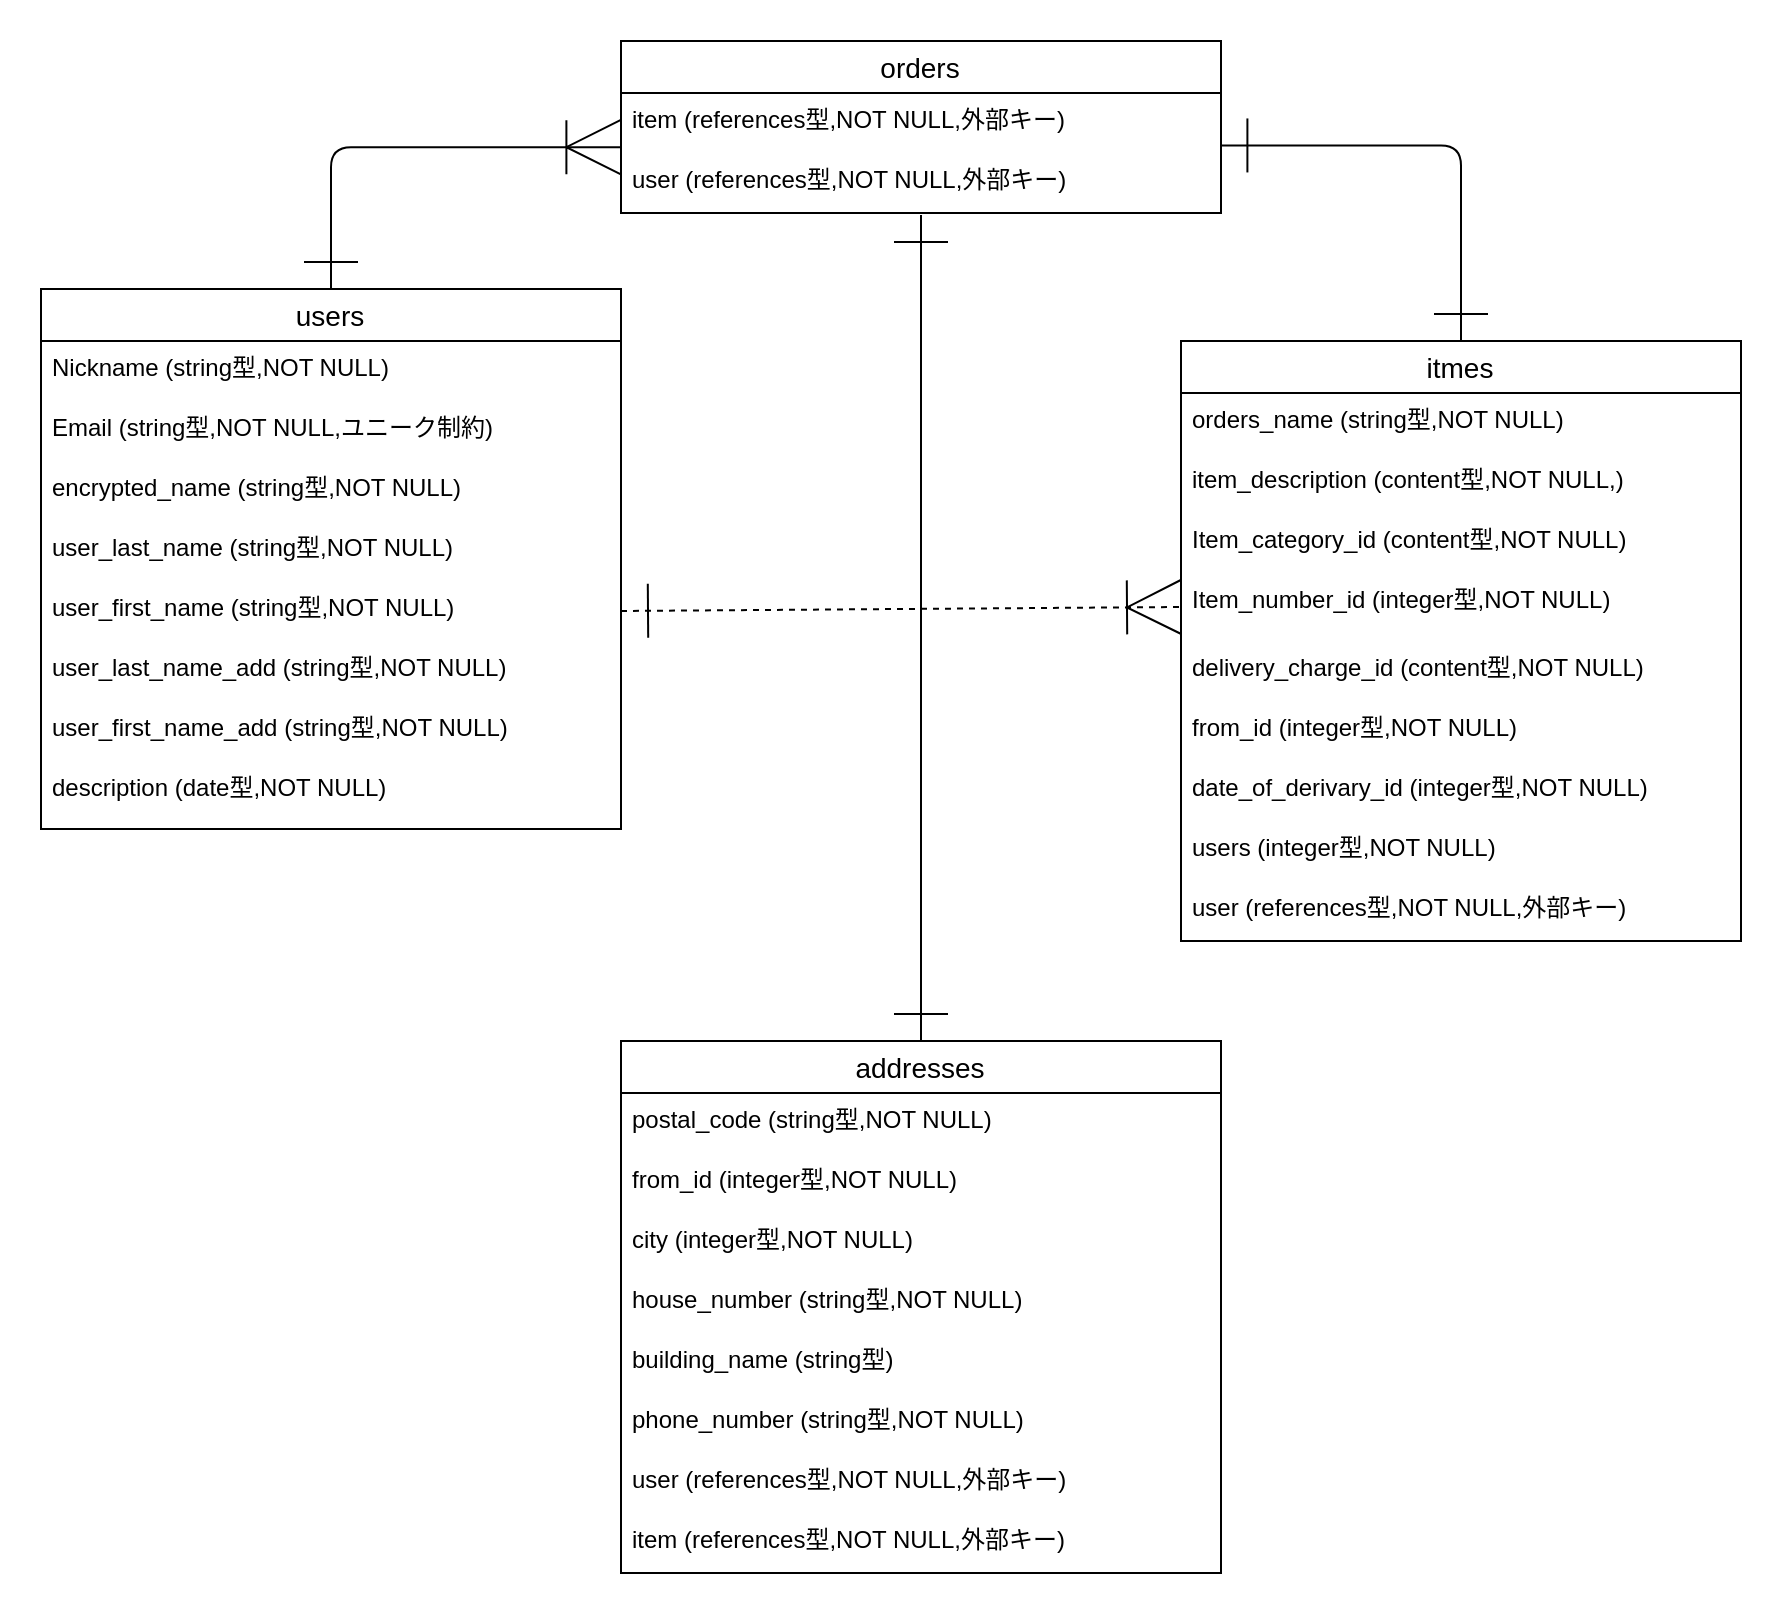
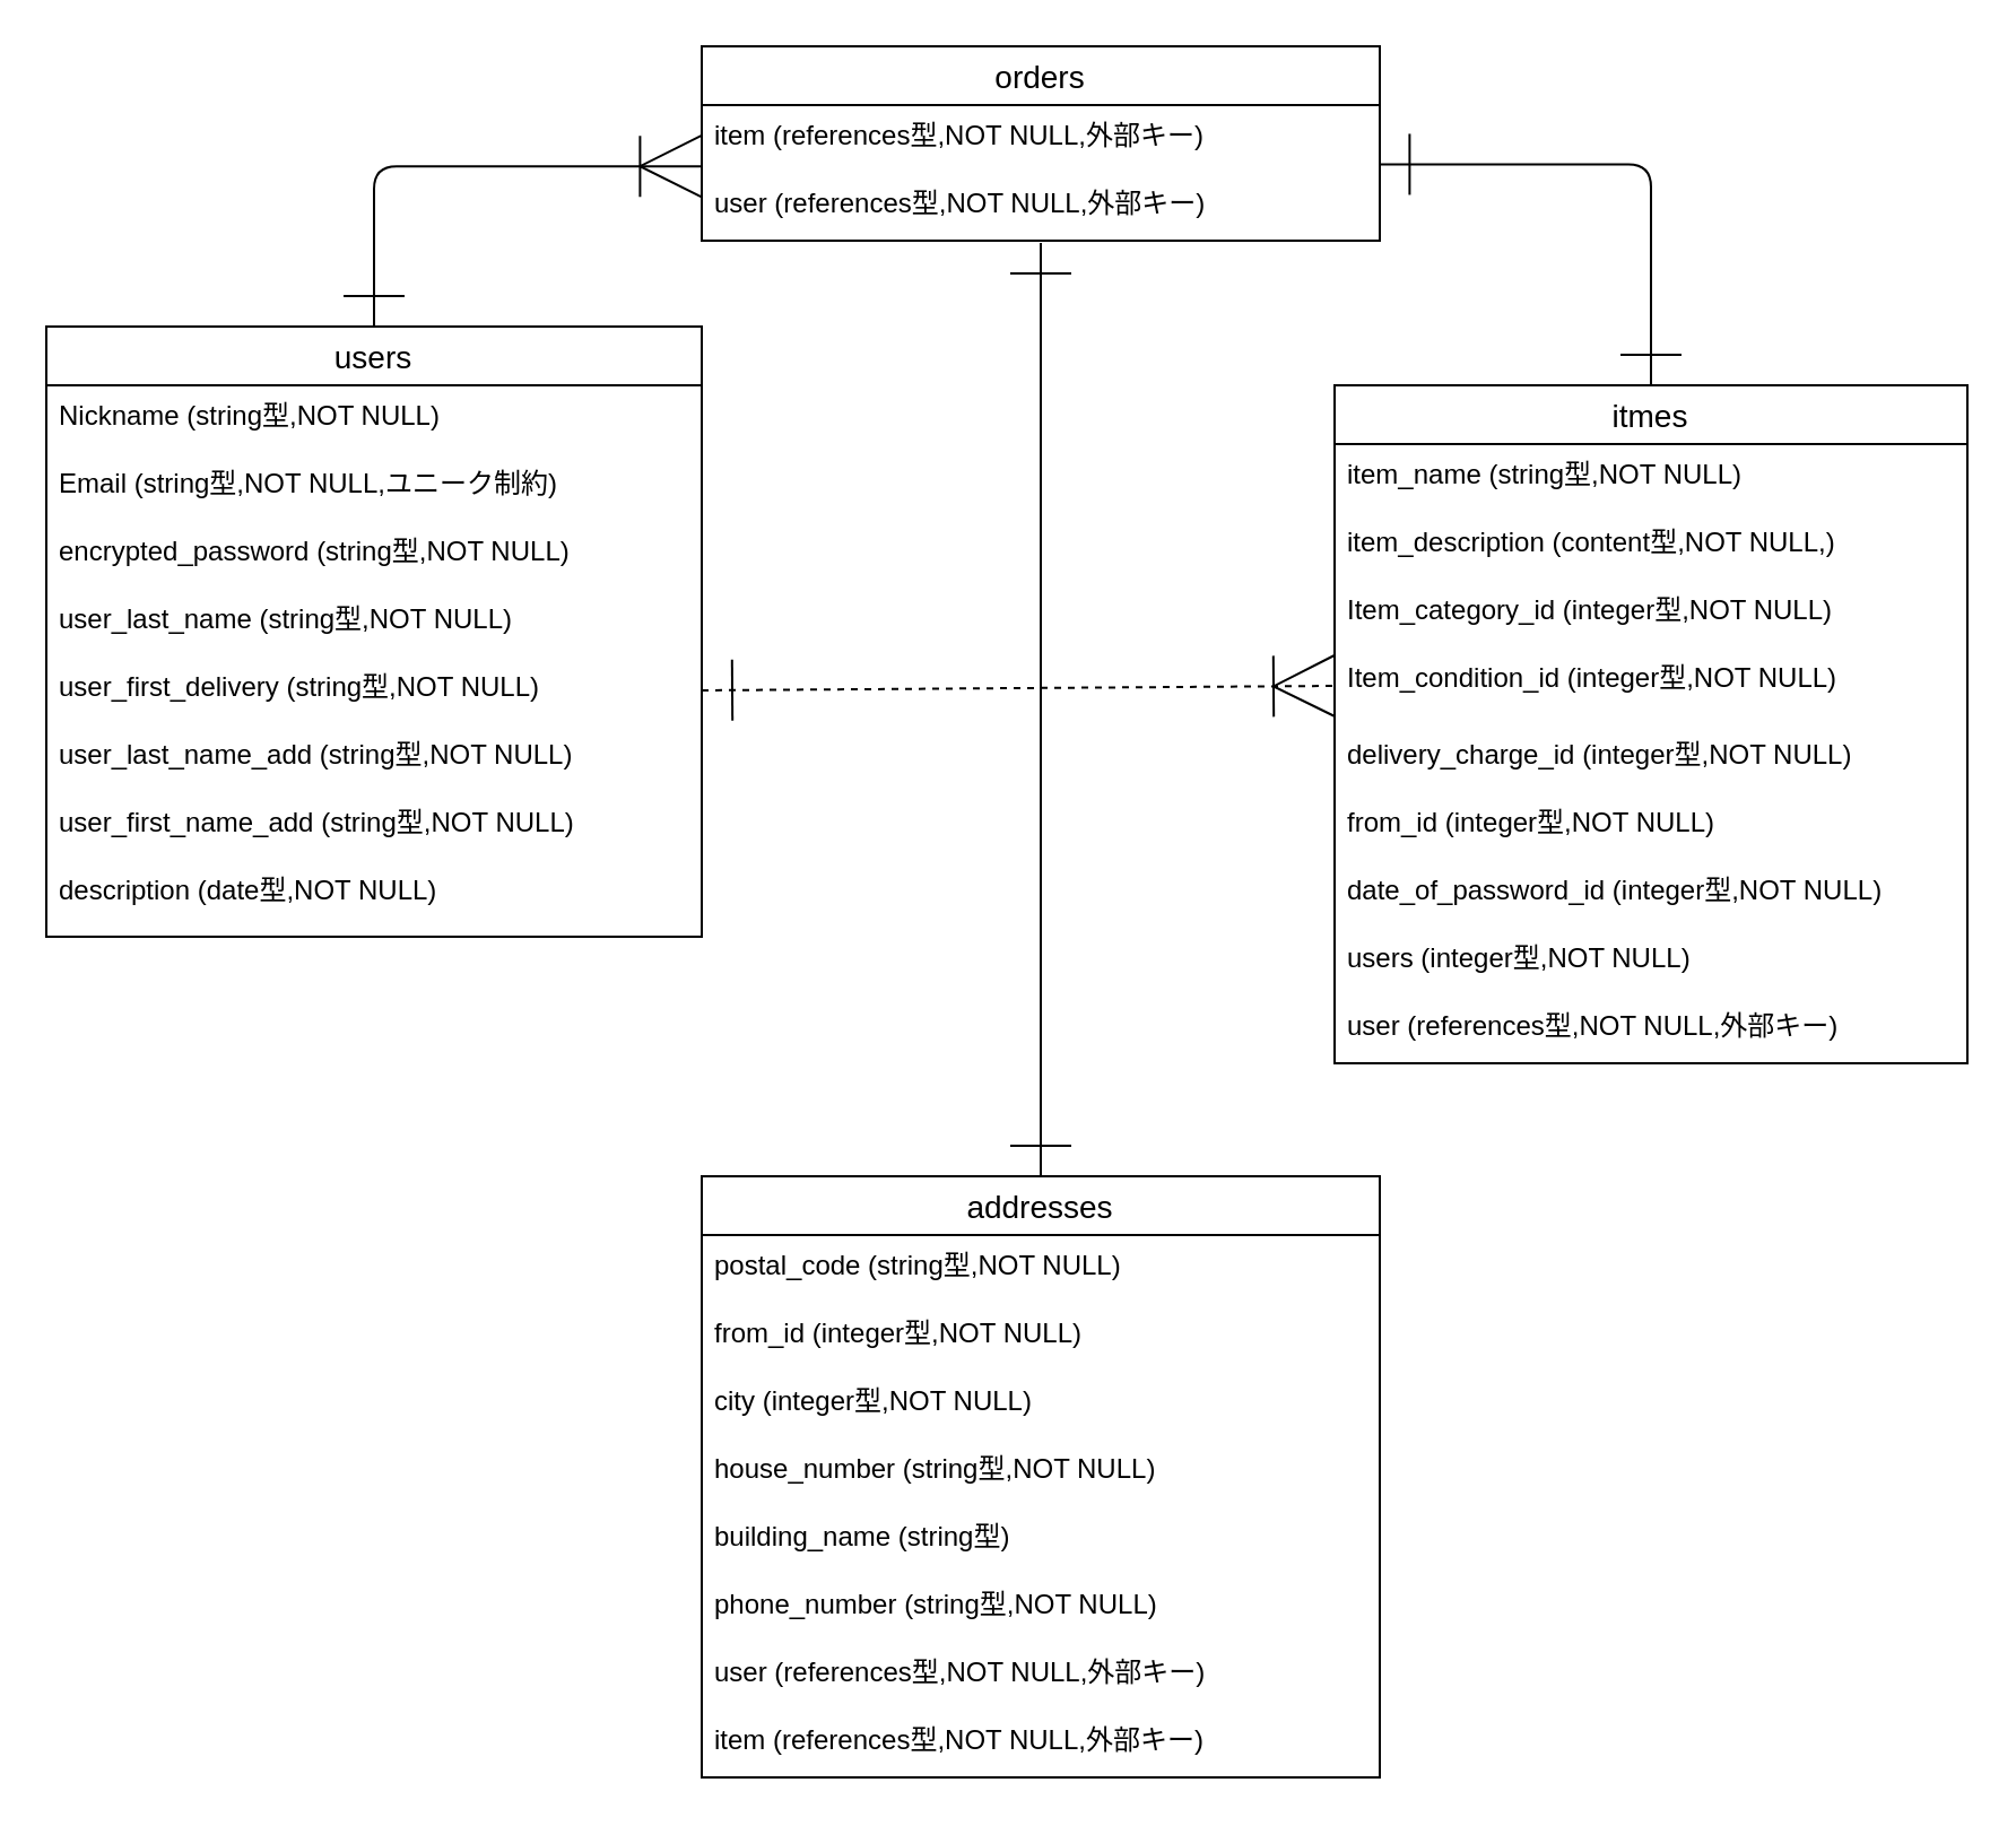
- <mxCell id="4" value="orders_name (string型,NOT NULL)" style="text;strokeColor=none;fillColor=none;spacingLeft=4;spacingRight=4;overflow=hidden;rotatable=0;points=[[0,0.5],[1,0.5]];portConstraint=eastwest;fontSize=12;" parent="3" vertex="1"><mxGeometry y="26" width="280" height="30" as="geometry" /></mxCell>
+ <mxCell id="4" value="item_name (string型,NOT NULL)" style="text;strokeColor=none;fillColor=none;spacingLeft=4;spacingRight=4;overflow=hidden;rotatable=0;points=[[0,0.5],[1,0.5]];portConstraint=eastwest;fontSize=12;" parent="3" vertex="1"><mxGeometry y="26" width="280" height="30" as="geometry" /></mxCell>
- <mxCell id="21" value="encrypted_name (string型,NOT NULL)" style="text;strokeColor=none;fillColor=none;spacingLeft=4;spacingRight=4;overflow=hidden;rotatable=0;points=[[0,0.5],[1,0.5]];portConstraint=eastwest;fontSize=12;" parent="18" vertex="1"><mxGeometry y="86" width="290" height="30" as="geometry" /></mxCell>
+ <mxCell id="21" value="encrypted_password (string型,NOT NULL)" style="text;strokeColor=none;fillColor=none;spacingLeft=4;spacingRight=4;overflow=hidden;rotatable=0;points=[[0,0.5],[1,0.5]];portConstraint=eastwest;fontSize=12;" parent="18" vertex="1"><mxGeometry y="86" width="290" height="30" as="geometry" /></mxCell>
- <mxCell id="6" value="Item_category_id (content型,NOT NULL)" style="text;strokeColor=none;fillColor=none;spacingLeft=4;spacingRight=4;overflow=hidden;rotatable=0;points=[[0,0.5],[1,0.5]];portConstraint=eastwest;fontSize=12;" parent="3" vertex="1"><mxGeometry y="86" width="280" height="30" as="geometry" /></mxCell>
+ <mxCell id="6" value="Item_category_id (integer型,NOT NULL)" style="text;strokeColor=none;fillColor=none;spacingLeft=4;spacingRight=4;overflow=hidden;rotatable=0;points=[[0,0.5],[1,0.5]];portConstraint=eastwest;fontSize=12;" parent="3" vertex="1"><mxGeometry y="86" width="280" height="30" as="geometry" /></mxCell>
- <mxCell id="7" value="Item_number_id (integer型,NOT NULL)" style="text;strokeColor=none;fillColor=none;spacingLeft=4;spacingRight=4;overflow=hidden;rotatable=0;points=[[0,0.5],[1,0.5]];portConstraint=eastwest;fontSize=12;" parent="3" vertex="1"><mxGeometry y="116" width="280" height="34" as="geometry" /></mxCell>
+ <mxCell id="7" value="Item_condition_id (integer型,NOT NULL)" style="text;strokeColor=none;fillColor=none;spacingLeft=4;spacingRight=4;overflow=hidden;rotatable=0;points=[[0,0.5],[1,0.5]];portConstraint=eastwest;fontSize=12;" parent="3" vertex="1"><mxGeometry y="116" width="280" height="34" as="geometry" /></mxCell>
- <mxCell id="23" value="user_first_name (string型,NOT NULL)" style="text;strokeColor=none;fillColor=none;spacingLeft=4;spacingRight=4;overflow=hidden;rotatable=0;points=[[0,0.5],[1,0.5]];portConstraint=eastwest;fontSize=12;" parent="18" vertex="1"><mxGeometry y="146" width="290" height="30" as="geometry" /></mxCell>
+ <mxCell id="23" value="user_first_delivery (string型,NOT NULL)" style="text;strokeColor=none;fillColor=none;spacingLeft=4;spacingRight=4;overflow=hidden;rotatable=0;points=[[0,0.5],[1,0.5]];portConstraint=eastwest;fontSize=12;" parent="18" vertex="1"><mxGeometry y="146" width="290" height="30" as="geometry" /></mxCell>
- <mxCell id="8" value="delivery_charge_id (content型,NOT NULL)" style="text;strokeColor=none;fillColor=none;spacingLeft=4;spacingRight=4;overflow=hidden;rotatable=0;points=[[0,0.5],[1,0.5]];portConstraint=eastwest;fontSize=12;" parent="3" vertex="1"><mxGeometry y="150" width="280" height="30" as="geometry" /></mxCell>
+ <mxCell id="8" value="delivery_charge_id (integer型,NOT NULL)" style="text;strokeColor=none;fillColor=none;spacingLeft=4;spacingRight=4;overflow=hidden;rotatable=0;points=[[0,0.5],[1,0.5]];portConstraint=eastwest;fontSize=12;" parent="3" vertex="1"><mxGeometry y="150" width="280" height="30" as="geometry" /></mxCell>
- <mxCell id="10" value="date_of_derivary_id (integer型,NOT NULL)" style="text;strokeColor=none;fillColor=none;spacingLeft=4;spacingRight=4;overflow=hidden;rotatable=0;points=[[0,0.5],[1,0.5]];portConstraint=eastwest;fontSize=12;" parent="3" vertex="1"><mxGeometry y="210" width="280" height="30" as="geometry" /></mxCell>
+ <mxCell id="10" value="date_of_password_id (integer型,NOT NULL)" style="text;strokeColor=none;fillColor=none;spacingLeft=4;spacingRight=4;overflow=hidden;rotatable=0;points=[[0,0.5],[1,0.5]];portConstraint=eastwest;fontSize=12;" parent="3" vertex="1"><mxGeometry y="210" width="280" height="30" as="geometry" /></mxCell>
